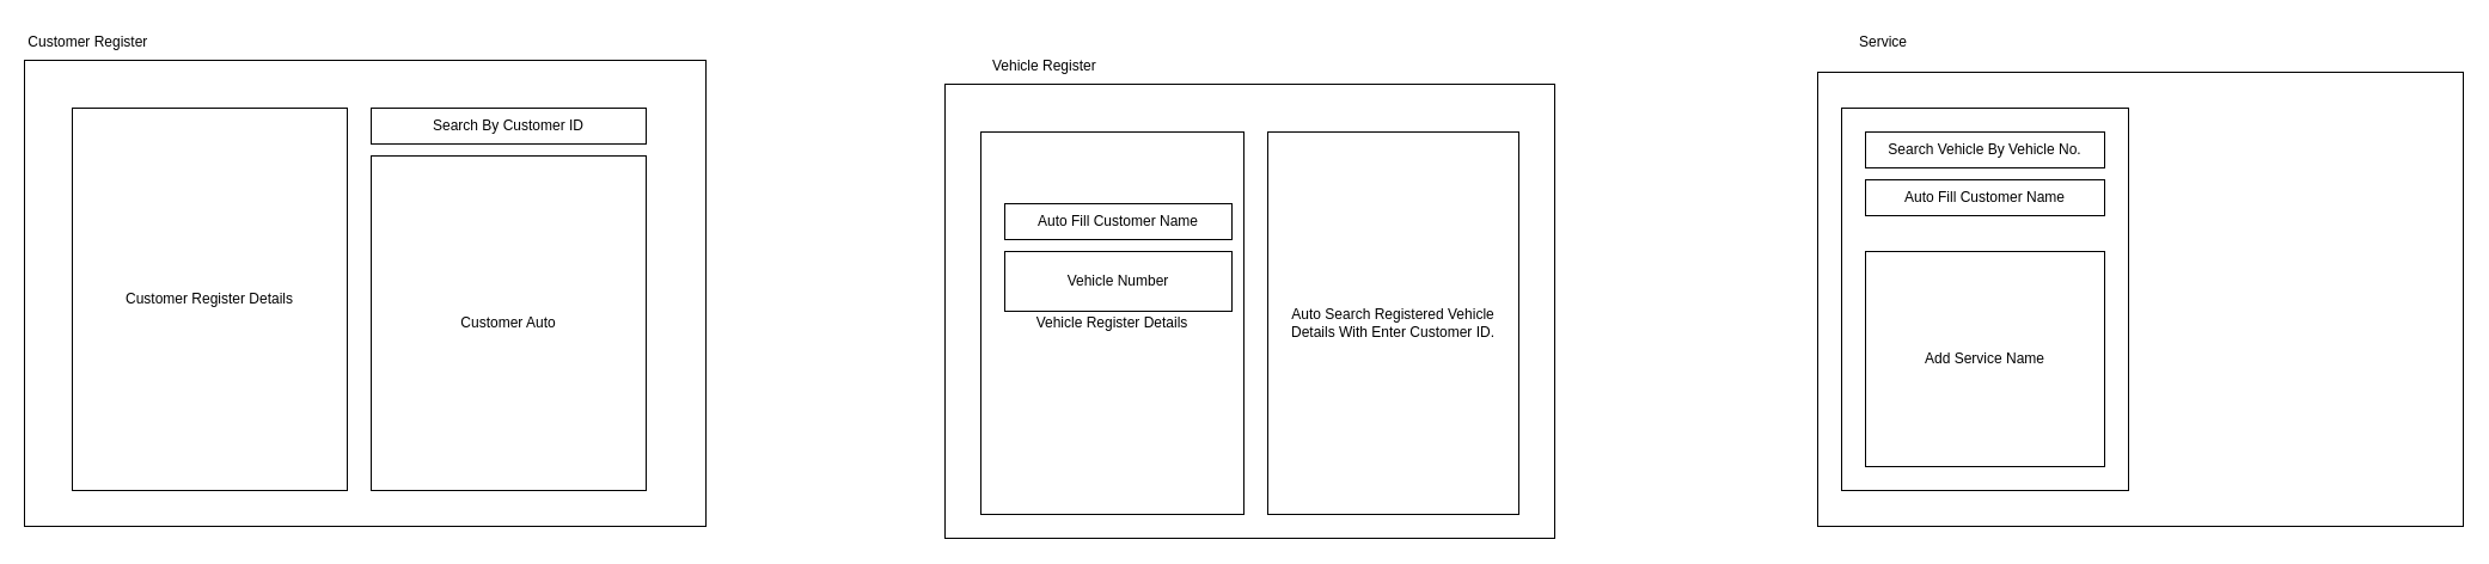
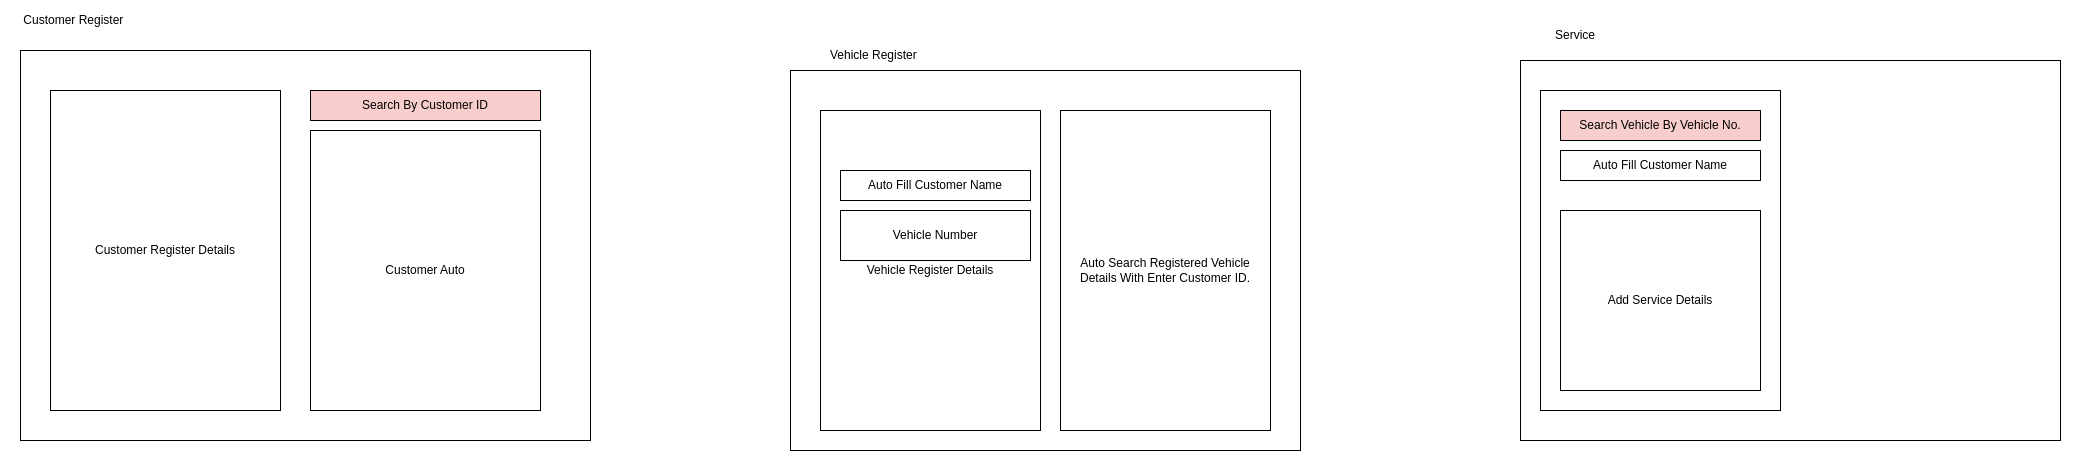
- <mxCell id="6" value="Customer Register&amp;nbsp;" style="text;html=1;strokeColor=none;fillColor=none;align=center;verticalAlign=middle;whiteSpace=wrap;rounded=0;" vertex="1" parent="1"><mxGeometry y="20" width="110" height="30" as="geometry" x="20" /></mxCell>
+ <mxCell id="6" value="Customer Register&amp;nbsp;" style="text;html=1;strokeColor=none;fillColor=none;align=center;verticalAlign=middle;whiteSpace=wrap;rounded=0;" vertex="1" parent="1"><mxGeometry x="20" y="5" width="110" height="30" as="geometry" /></mxCell>
- <mxCell id="4" value="Search By Customer ID" style="rounded=0;whiteSpace=wrap;html=1;" vertex="1" parent="1"><mxGeometry x="310" y="90" width="230" height="30" as="geometry" /></mxCell>
+ <mxCell id="4" value="Search By Customer ID" style="rounded=0;whiteSpace=wrap;html=1;fillColor=#f8cecc;" vertex="1" parent="1"><mxGeometry x="310" y="90" width="230" height="30" as="geometry" /></mxCell>
- <mxCell id="15" value="Search Vehicle By Vehicle No." style="rounded=0;whiteSpace=wrap;html=1;" vertex="1" parent="1"><mxGeometry x="1560" y="110" width="200" height="30" as="geometry" /></mxCell>
+ <mxCell id="15" value="Search Vehicle By Vehicle No." style="rounded=0;whiteSpace=wrap;html=1;fillColor=#f8cecc;" vertex="1" parent="1"><mxGeometry x="1560" y="110" width="200" height="30" as="geometry" /></mxCell>
- <mxCell id="2" value="Customer Register Details" style="rounded=0;whiteSpace=wrap;html=1;" vertex="1" parent="1"><mxGeometry x="60" y="90" width="230" height="320" as="geometry" /></mxCell>
+ <mxCell id="2" value="Customer Register Details" style="rounded=0;whiteSpace=wrap;html=1;" vertex="1" parent="1"><mxGeometry x="50" y="90" width="230" height="320" as="geometry" /></mxCell>
- <mxCell id="17" value="Add Service Name" style="rounded=0;whiteSpace=wrap;html=1;" vertex="1" parent="1"><mxGeometry x="1560" y="210" width="200" height="180" as="geometry" /></mxCell>
+ <mxCell id="17" value="Add Service Details" style="rounded=0;whiteSpace=wrap;html=1;" vertex="1" parent="1"><mxGeometry x="1560" y="210" width="200" height="180" as="geometry" /></mxCell>
